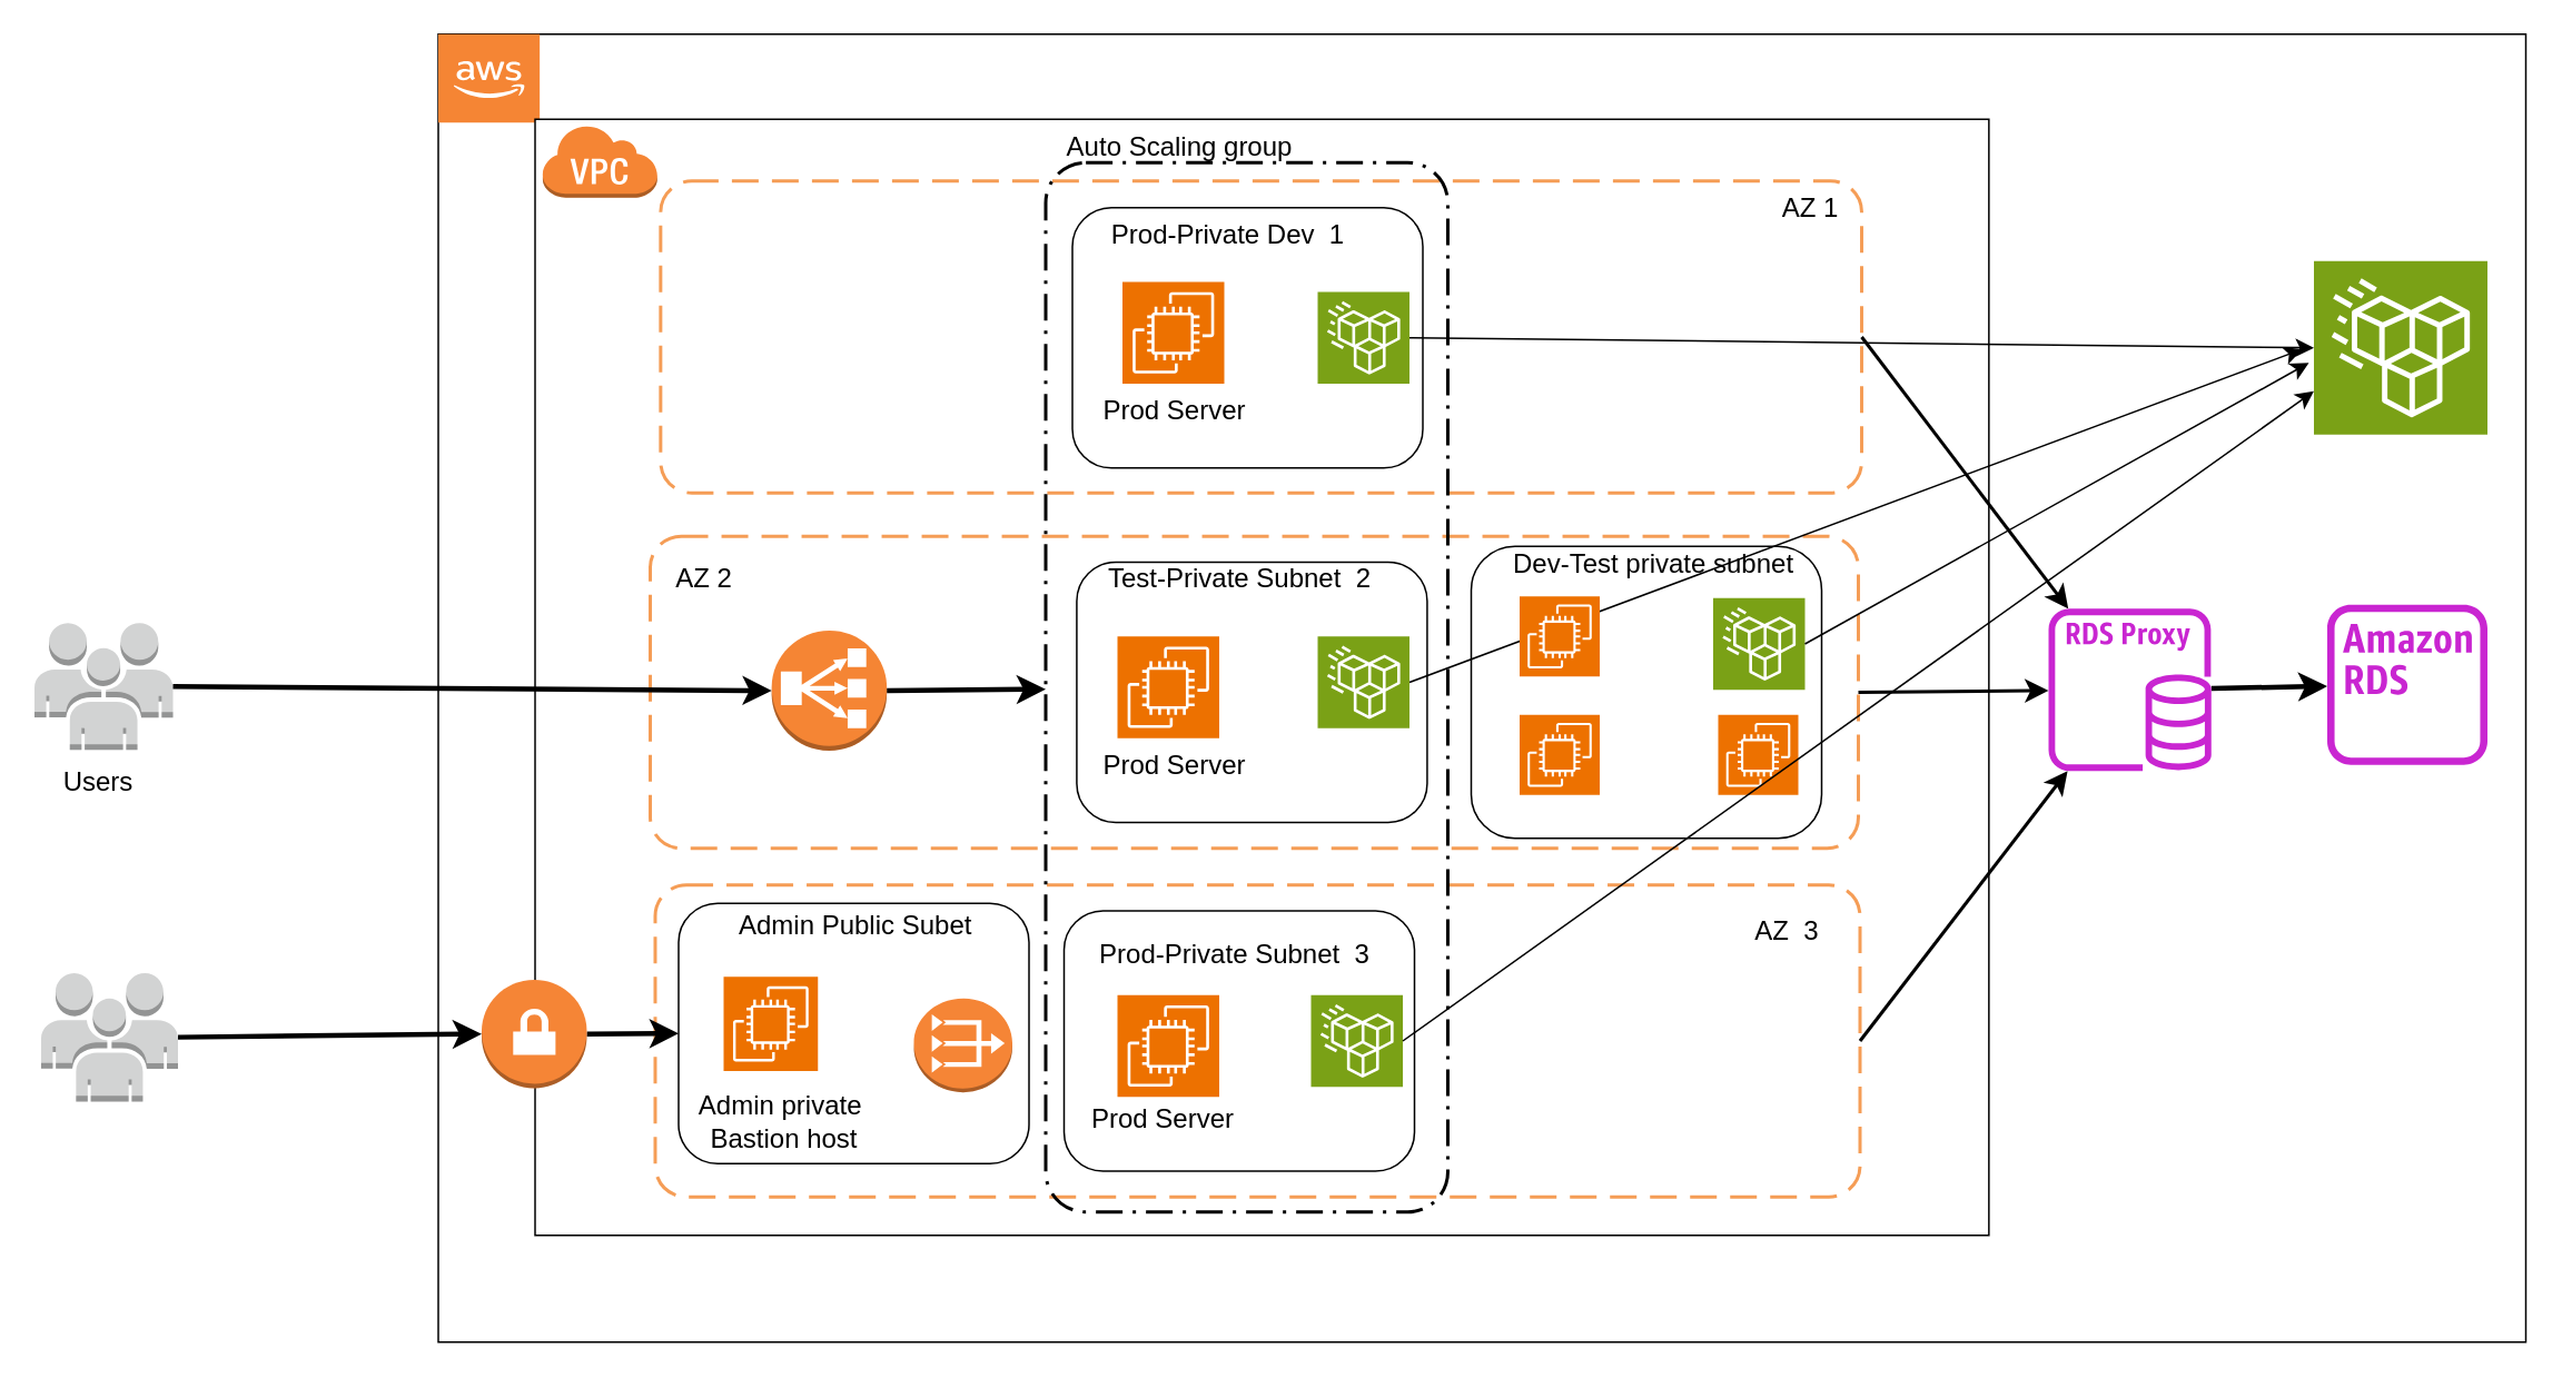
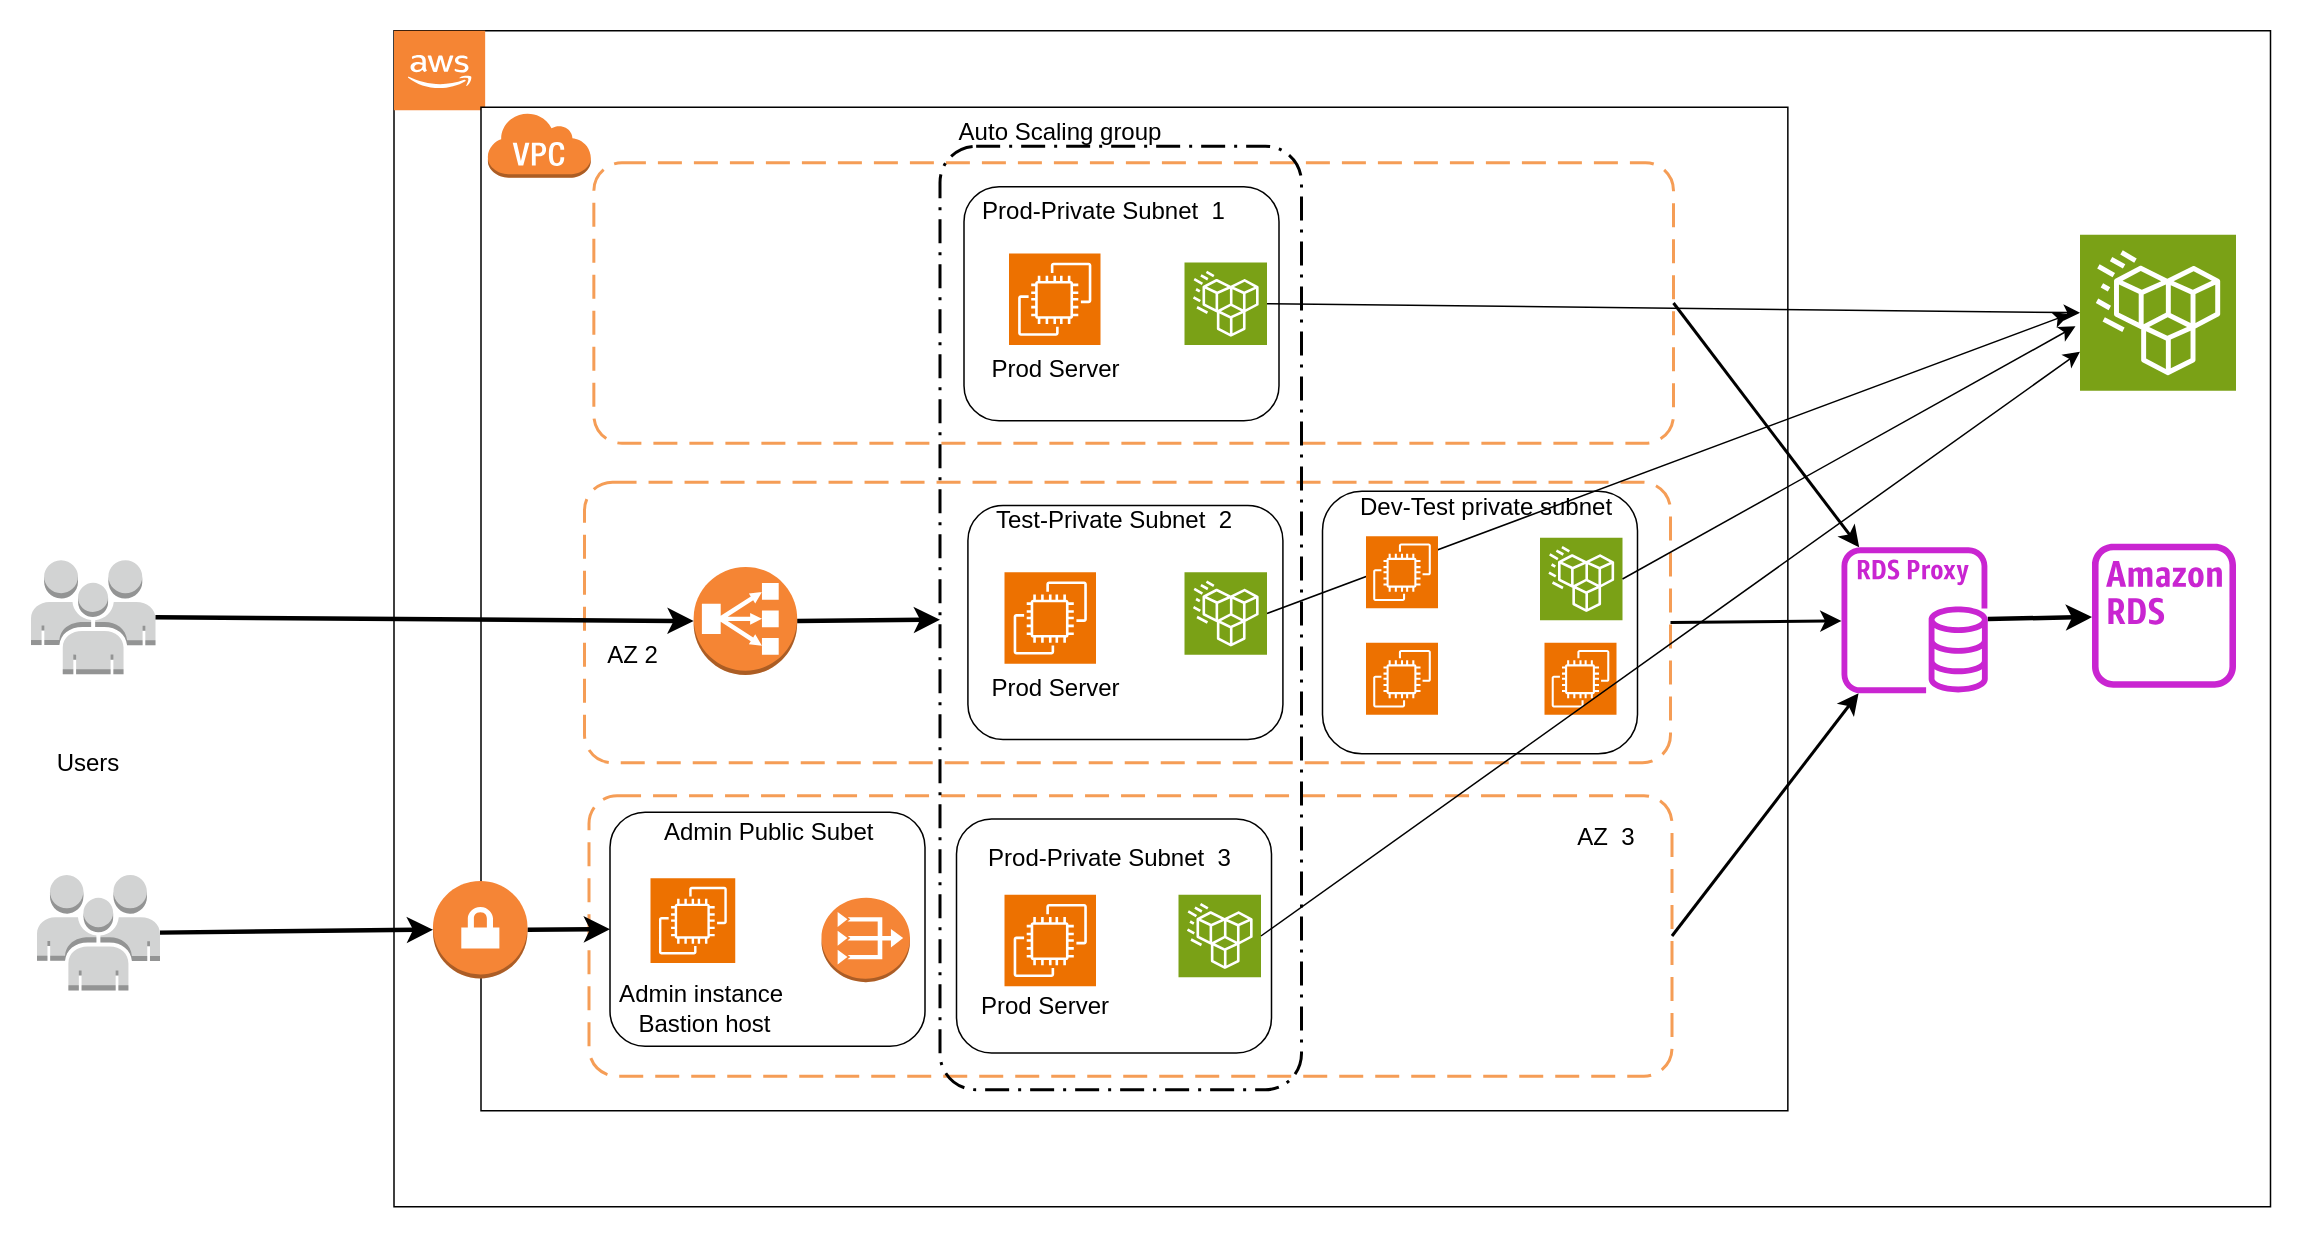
- <mxCell id="38" value="AZ 1" style="text;html=1;align=center;verticalAlign=middle;resizable=0;points=[];autosize=1;strokeColor=none;fillColor=none;fontSize=16;" vertex="1" parent="5"><mxGeometry x="734" y="34" width="52" height="31" as="geometry" /></mxCell>
- <mxCell id="42" value="Prod-Private Dev&amp;nbsp; 1" style="text;html=1;align=center;verticalAlign=middle;resizable=0;points=[];autosize=1;strokeColor=none;fillColor=none;fontSize=16;" vertex="1" parent="5"><mxGeometry x="320.61" y="50" width="180" height="31" as="geometry" /></mxCell>
+ <mxCell id="42" value="Prod-Private Subnet&amp;nbsp; 1" style="text;html=1;align=center;verticalAlign=middle;resizable=0;points=[];autosize=1;strokeColor=none;fillColor=none;fontSize=16;" vertex="1" parent="5"><mxGeometry x="320.61" y="50" width="180" height="31" as="geometry" /></mxCell>
- <mxCell id="39" value="AZ 2" style="text;html=1;align=center;verticalAlign=middle;resizable=0;points=[];autosize=1;strokeColor=none;fillColor=none;fontSize=16;" vertex="1" parent="5"><mxGeometry x="71.23" y="256" width="52" height="31" as="geometry" /></mxCell>
+ <mxCell id="39" value="AZ 2" style="text;html=1;align=center;verticalAlign=middle;resizable=0;points=[];autosize=1;strokeColor=none;fillColor=none;fontSize=16;" vertex="1" parent="5"><mxGeometry x="71.23" y="346" width="52" height="31" as="geometry" /></mxCell>
- <mxCell id="61" value="Users" style="text;html=1;align=center;verticalAlign=middle;resizable=0;points=[];autosize=1;strokeColor=none;fillColor=none;fontSize=16;" vertex="1" parent="1"><mxGeometry x="28" y="452" width="60" height="31" as="geometry" /></mxCell>
+ <mxCell id="61" value="Users" style="text;html=1;align=center;verticalAlign=middle;resizable=0;points=[];autosize=1;strokeColor=none;fillColor=none;fontSize=16;" vertex="1" parent="1"><mxGeometry x="28" y="492" width="60" height="31" as="geometry" /></mxCell>
- <mxCell id="32" value="Admin private&amp;nbsp;&lt;br&gt;Bastion host" style="text;html=1;align=center;verticalAlign=middle;resizable=0;points=[];autosize=1;strokeColor=none;fillColor=none;fontSize=16;" vertex="1" parent="5"><mxGeometry x="79" y="573" width="132" height="50" as="geometry" /></mxCell>
+ <mxCell id="32" value="Admin instance&amp;nbsp;&lt;br&gt;Bastion host" style="text;html=1;align=center;verticalAlign=middle;resizable=0;points=[];autosize=1;strokeColor=none;fillColor=none;fontSize=16;" vertex="1" parent="5"><mxGeometry x="79" y="573" width="132" height="50" as="geometry" /></mxCell>
